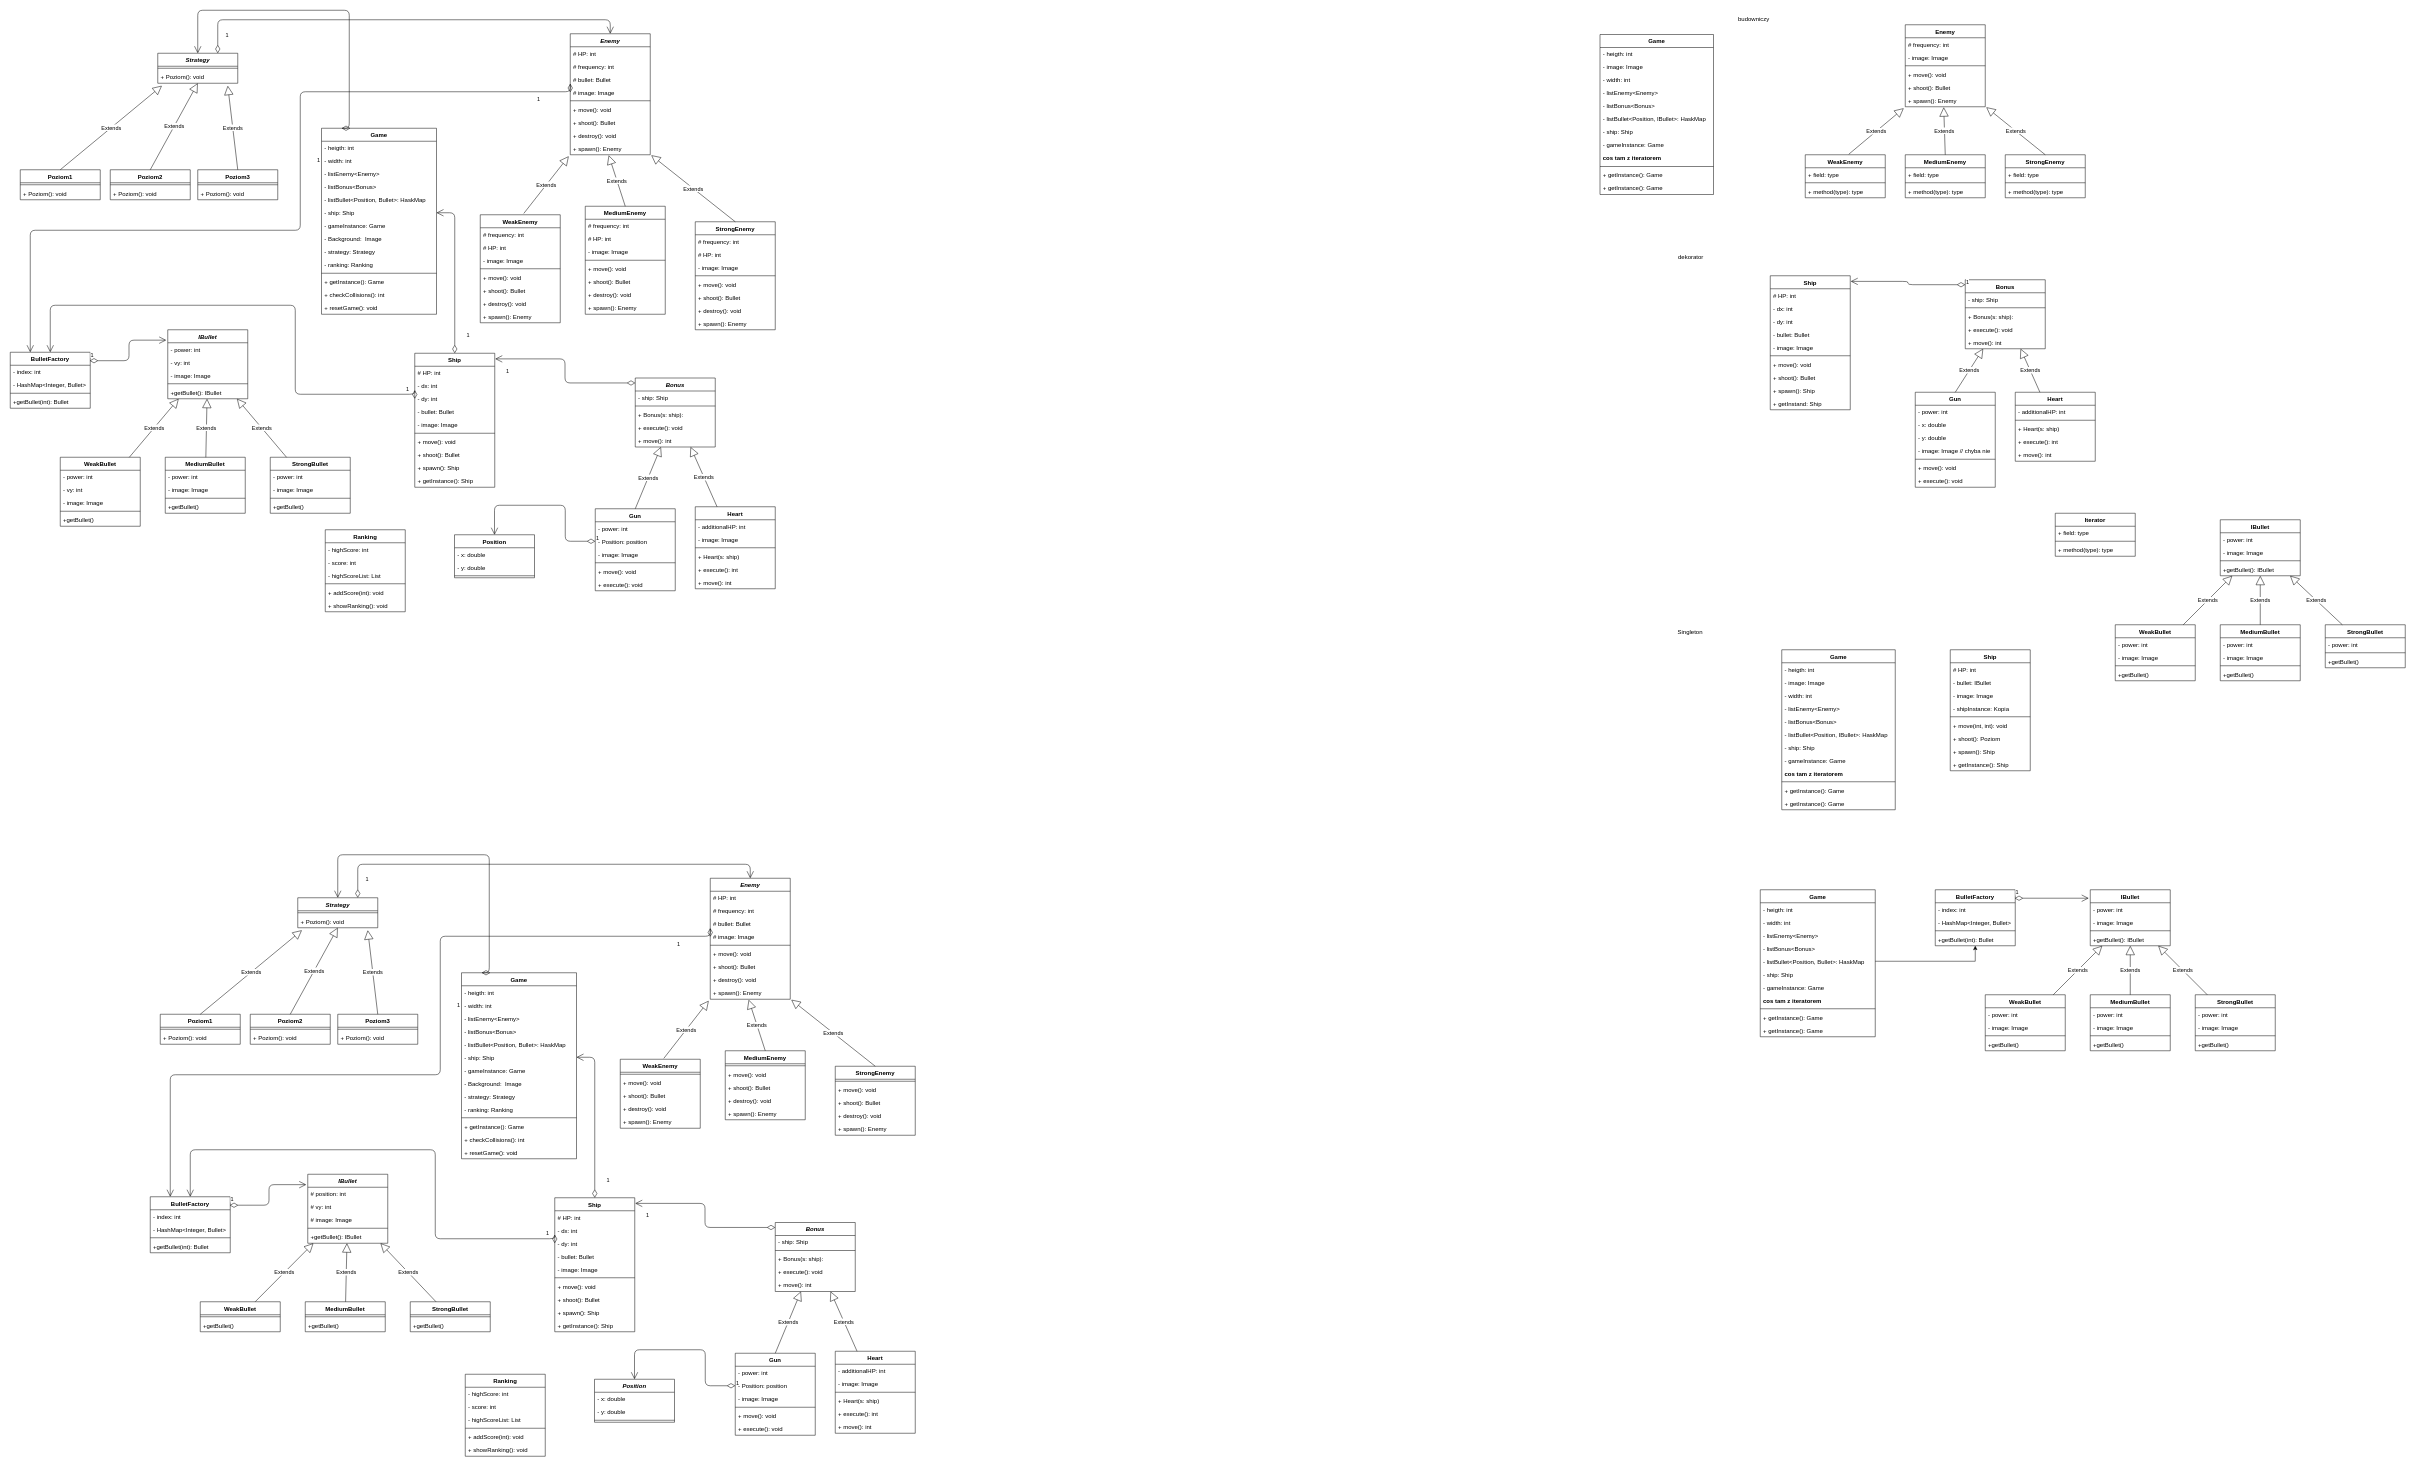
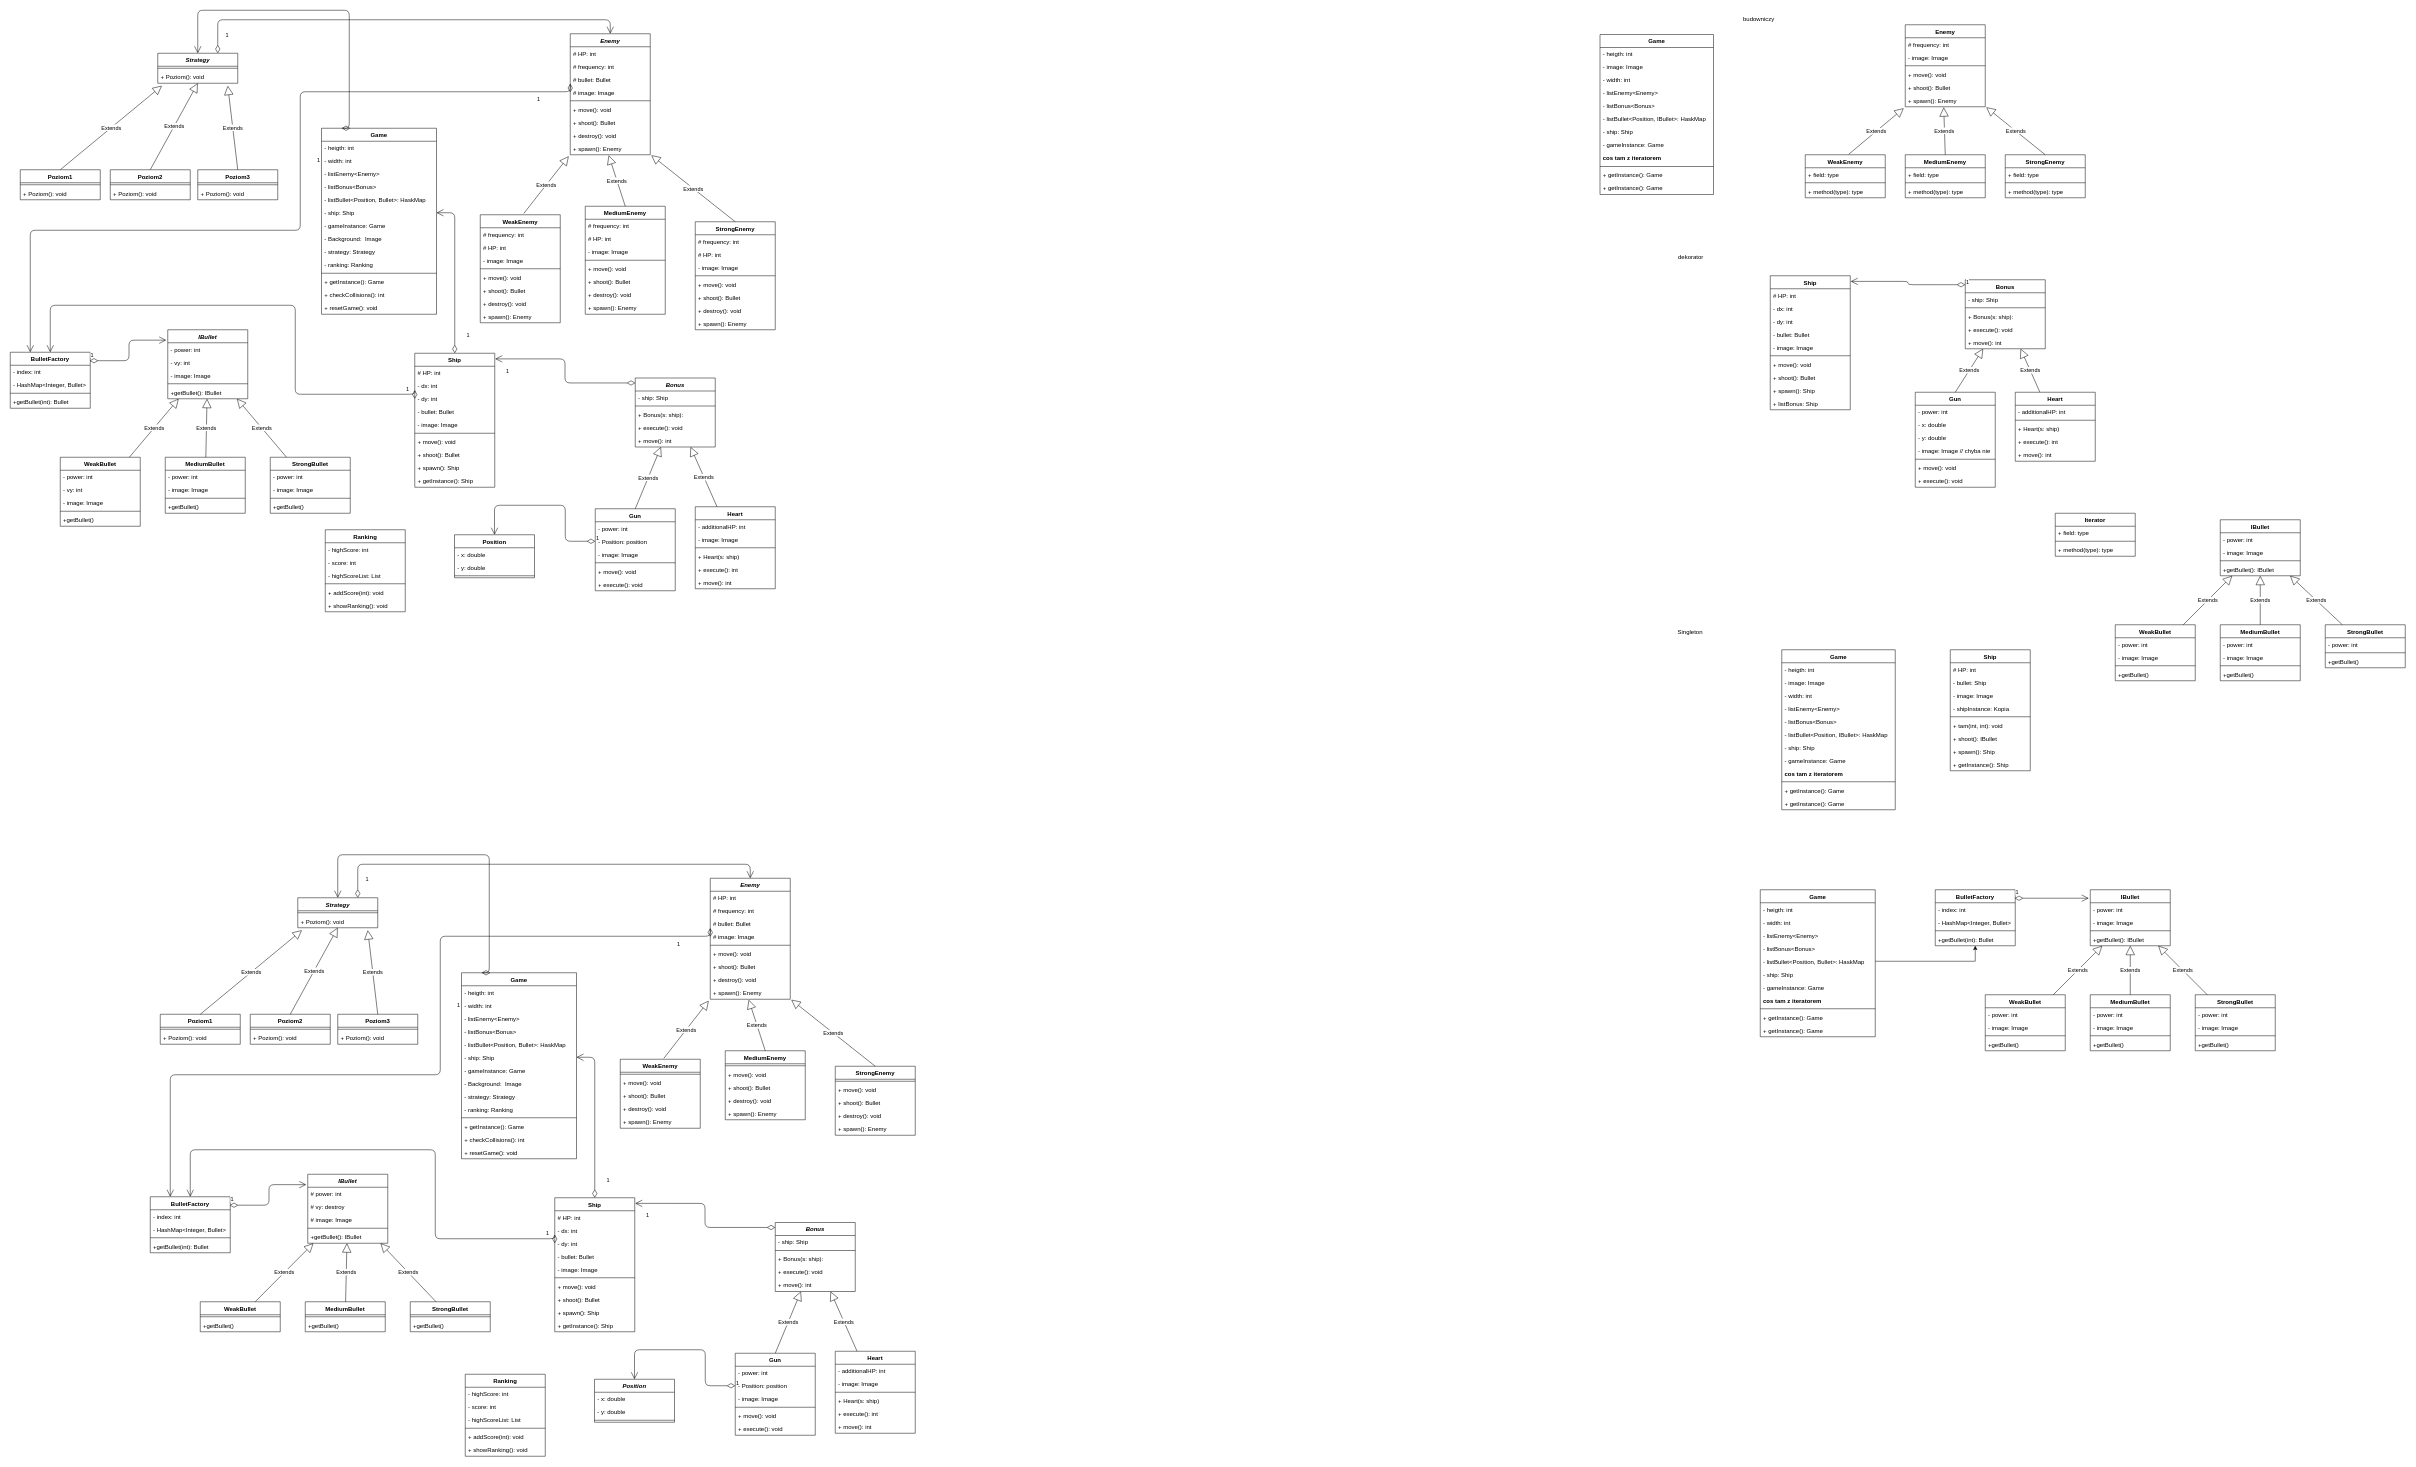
- <mxCell id="24" value="budowniczy" style="text;strokeColor=none;fillColor=none;align=left;verticalAlign=top;spacingLeft=4;spacingRight=4;overflow=hidden;rotatable=0;points=[[0,0.5],[1,0.5]];portConstraint=eastwest;" parent="1" vertex="1"><mxGeometry x="3470" y="23" width="100" height="26" as="geometry" /></mxCell>
+ <mxCell id="24" value="budowniczy" style="text;strokeColor=none;fillColor=none;align=left;verticalAlign=top;spacingLeft=4;spacingRight=4;overflow=hidden;rotatable=0;points=[[0,0.5],[1,0.5]];portConstraint=eastwest;" parent="1" vertex="1"><mxGeometry x="3480" y="23" width="100" height="26" as="geometry" /></mxCell>
- <mxCell id="35" value="+ getInstand: Ship" style="text;strokeColor=none;fillColor=none;align=left;verticalAlign=top;spacingLeft=4;spacingRight=4;overflow=hidden;rotatable=0;points=[[0,0.5],[1,0.5]];portConstraint=eastwest;" parent="25" vertex="1"><mxGeometry y="242" width="160" height="26" as="geometry" /></mxCell>
+ <mxCell id="35" value="+ listBonus: Ship" style="text;strokeColor=none;fillColor=none;align=left;verticalAlign=top;spacingLeft=4;spacingRight=4;overflow=hidden;rotatable=0;points=[[0,0.5],[1,0.5]];portConstraint=eastwest;" parent="25" vertex="1"><mxGeometry y="242" width="160" height="26" as="geometry" /></mxCell>
- <mxCell id="73" value="- bullet: IBullet" style="text;strokeColor=none;fillColor=none;align=left;verticalAlign=top;spacingLeft=4;spacingRight=4;overflow=hidden;rotatable=0;points=[[0,0.5],[1,0.5]];portConstraint=eastwest;" parent="71" vertex="1"><mxGeometry y="52" width="160" height="26" as="geometry" /></mxCell>
+ <mxCell id="73" value="- bullet: Ship" style="text;strokeColor=none;fillColor=none;align=left;verticalAlign=top;spacingLeft=4;spacingRight=4;overflow=hidden;rotatable=0;points=[[0,0.5],[1,0.5]];portConstraint=eastwest;" parent="71" vertex="1"><mxGeometry y="52" width="160" height="26" as="geometry" /></mxCell>
- <mxCell id="77" value="+ move(int, int): void" style="text;strokeColor=none;fillColor=none;align=left;verticalAlign=top;spacingLeft=4;spacingRight=4;overflow=hidden;rotatable=0;points=[[0,0.5],[1,0.5]];portConstraint=eastwest;" parent="71" vertex="1"><mxGeometry y="138" width="160" height="26" as="geometry" /></mxCell>
+ <mxCell id="77" value="+ tam(int, int): void" style="text;strokeColor=none;fillColor=none;align=left;verticalAlign=top;spacingLeft=4;spacingRight=4;overflow=hidden;rotatable=0;points=[[0,0.5],[1,0.5]];portConstraint=eastwest;" parent="71" vertex="1"><mxGeometry y="138" width="160" height="26" as="geometry" /></mxCell>
- <mxCell id="78" value="+ shoot(): Poziom" style="text;strokeColor=none;fillColor=none;align=left;verticalAlign=top;spacingLeft=4;spacingRight=4;overflow=hidden;rotatable=0;points=[[0,0.5],[1,0.5]];portConstraint=eastwest;" parent="71" vertex="1"><mxGeometry y="164" width="160" height="26" as="geometry" /></mxCell>
+ <mxCell id="78" value="+ shoot(): IBullet" style="text;strokeColor=none;fillColor=none;align=left;verticalAlign=top;spacingLeft=4;spacingRight=4;overflow=hidden;rotatable=0;points=[[0,0.5],[1,0.5]];portConstraint=eastwest;" parent="71" vertex="1"><mxGeometry y="164" width="160" height="26" as="geometry" /></mxCell>
- <mxCell id="388" value="# position: int" style="text;strokeColor=none;fillColor=none;align=left;verticalAlign=top;spacingLeft=4;spacingRight=4;overflow=hidden;rotatable=0;points=[[0,0.5],[1,0.5]];portConstraint=eastwest;" vertex="1" parent="387"><mxGeometry y="26" width="160" height="26" as="geometry" /></mxCell>
+ <mxCell id="388" value="# power: int" style="text;strokeColor=none;fillColor=none;align=left;verticalAlign=top;spacingLeft=4;spacingRight=4;overflow=hidden;rotatable=0;points=[[0,0.5],[1,0.5]];portConstraint=eastwest;" vertex="1" parent="387"><mxGeometry y="26" width="160" height="26" as="geometry" /></mxCell>
- <mxCell id="389" value="# vy: int" style="text;strokeColor=none;fillColor=none;align=left;verticalAlign=top;spacingLeft=4;spacingRight=4;overflow=hidden;rotatable=0;points=[[0,0.5],[1,0.5]];portConstraint=eastwest;" vertex="1" parent="387"><mxGeometry y="52" width="160" height="26" as="geometry" /></mxCell>
+ <mxCell id="389" value="# vy: destroy" style="text;strokeColor=none;fillColor=none;align=left;verticalAlign=top;spacingLeft=4;spacingRight=4;overflow=hidden;rotatable=0;points=[[0,0.5],[1,0.5]];portConstraint=eastwest;" vertex="1" parent="387"><mxGeometry y="52" width="160" height="26" as="geometry" /></mxCell>
